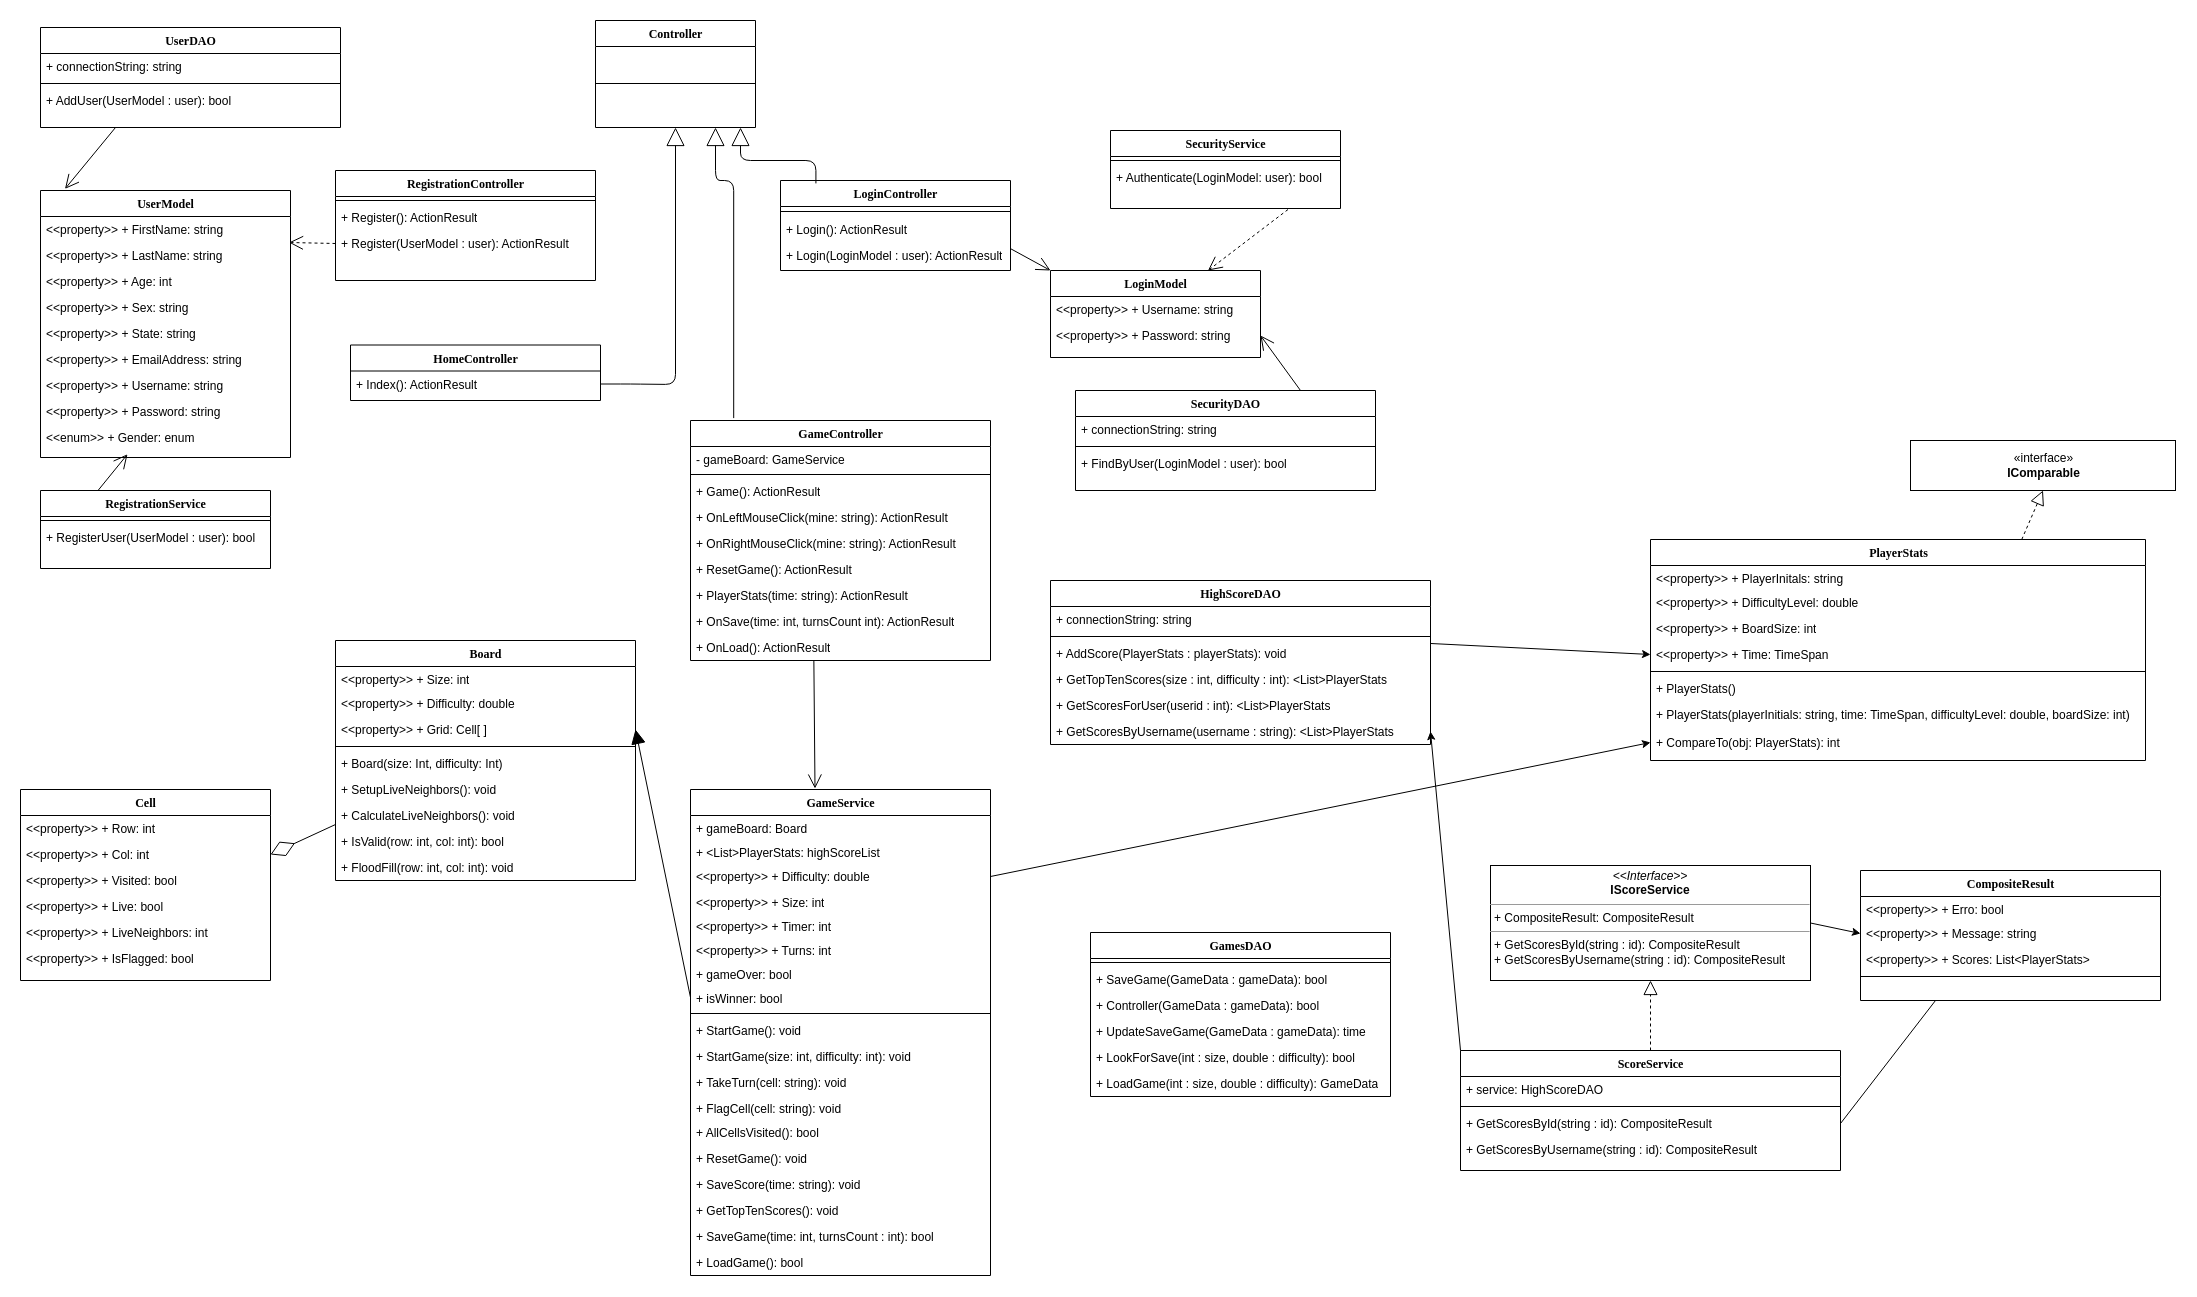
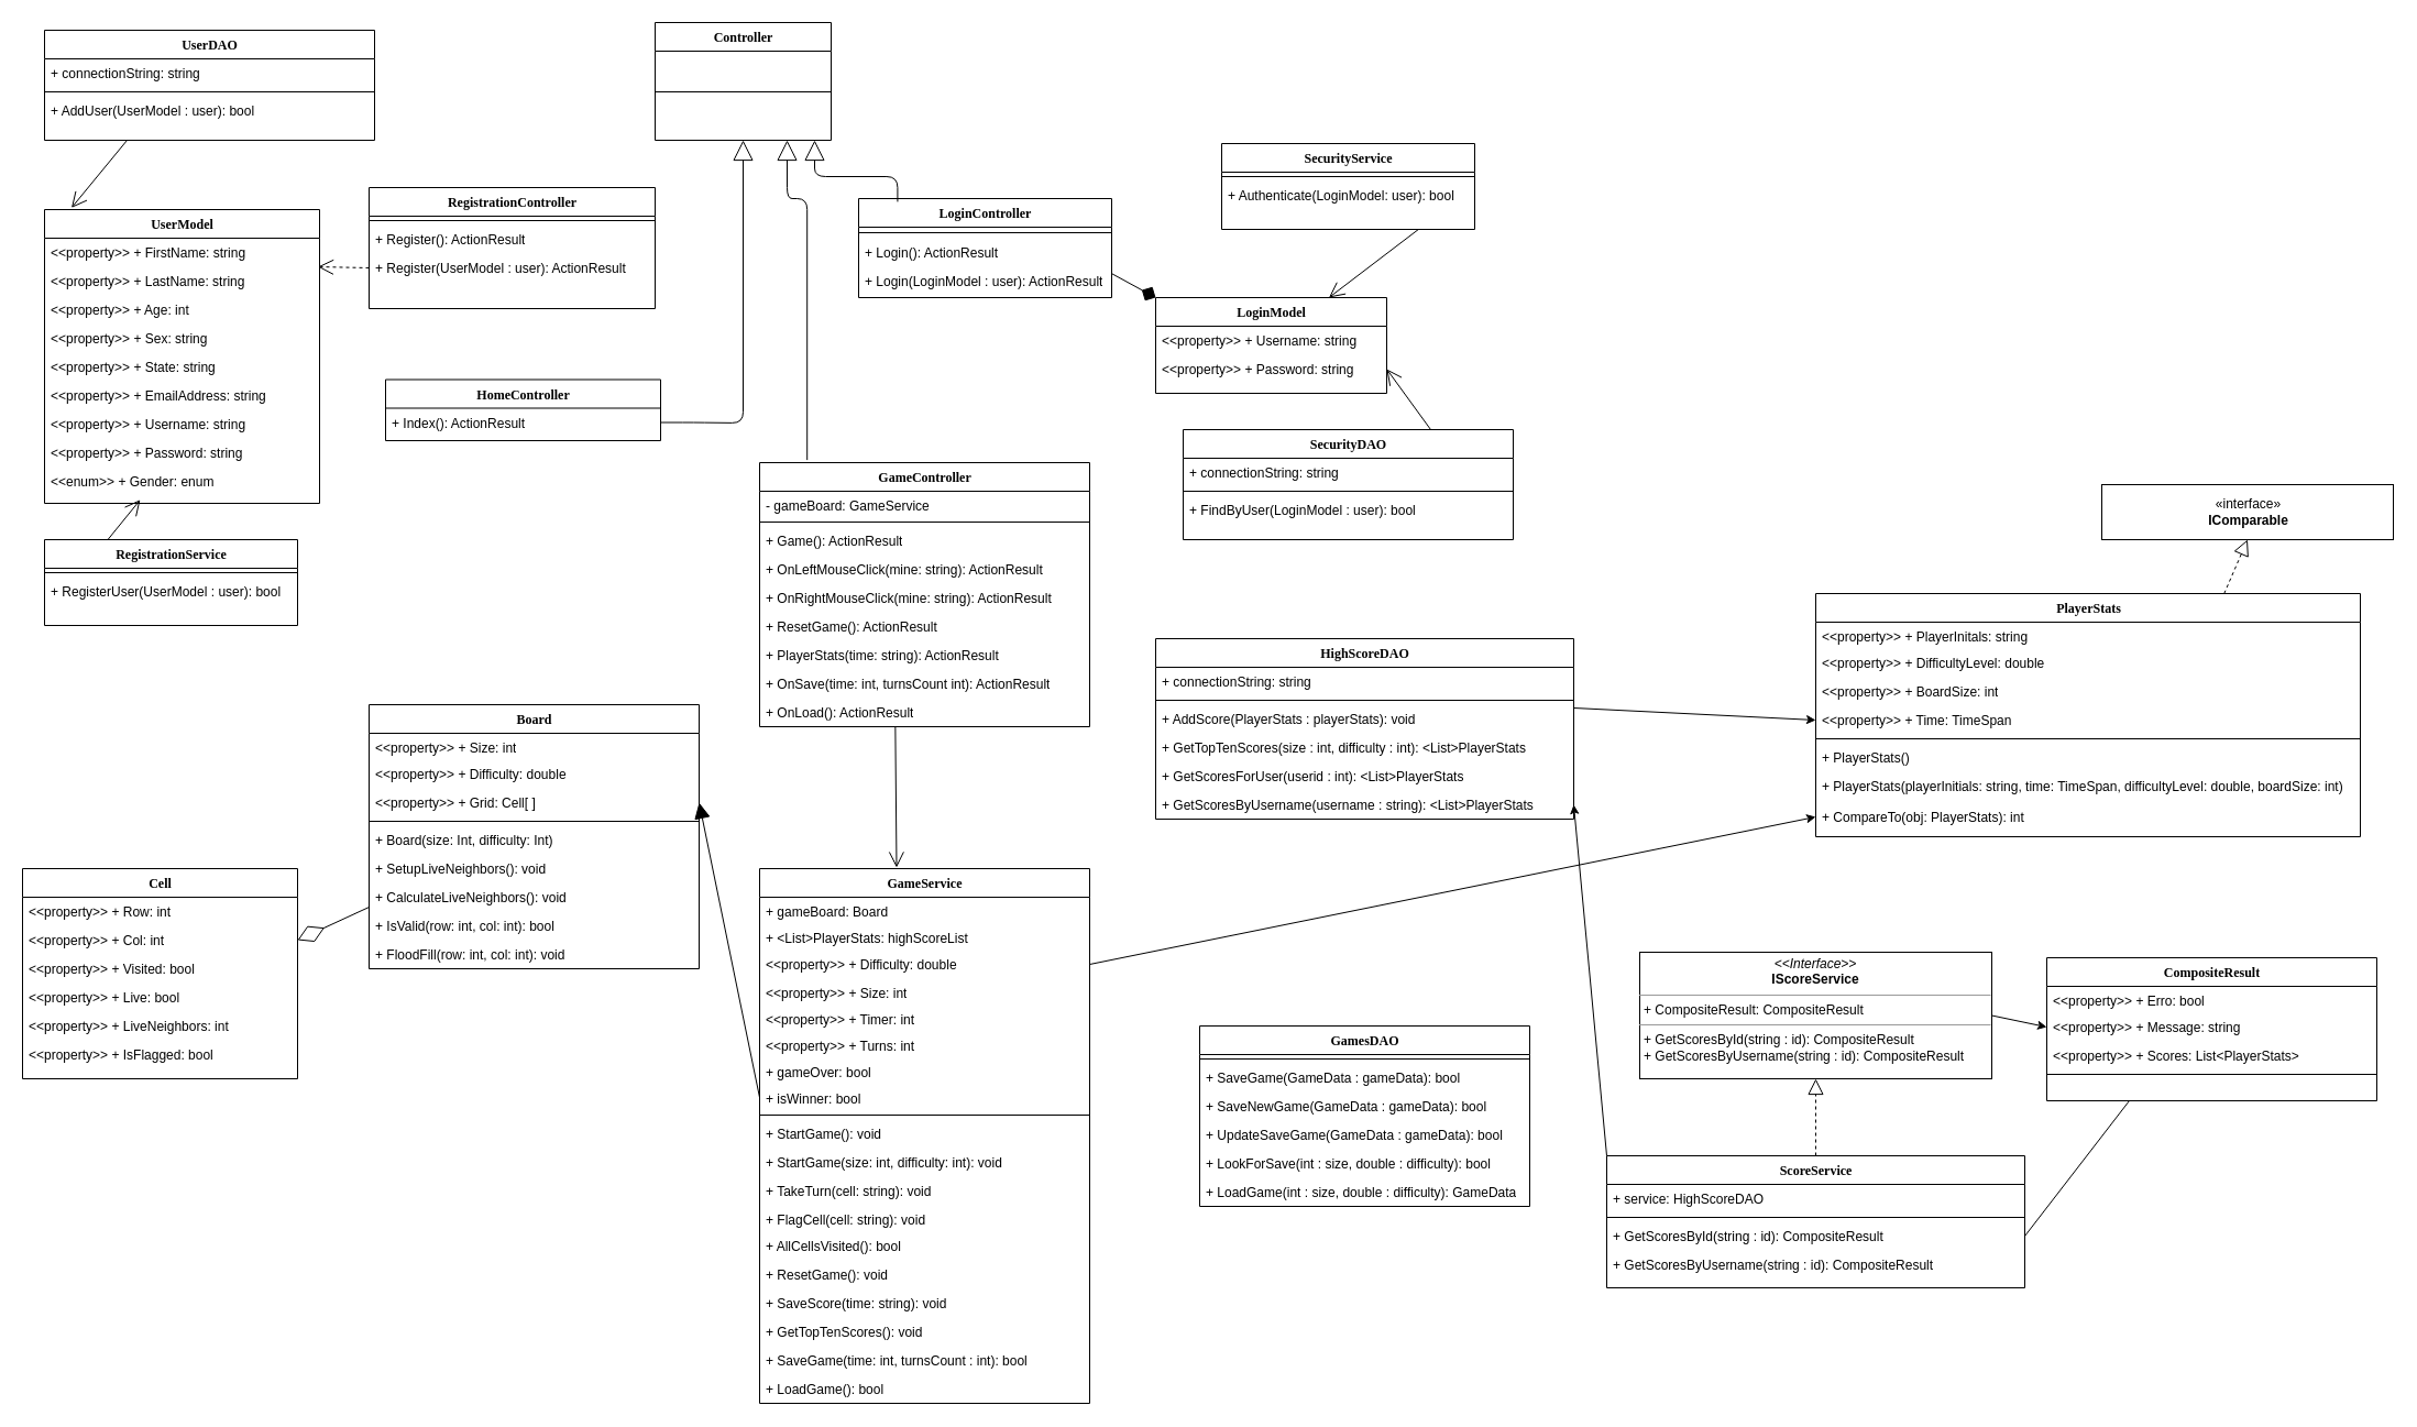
- <mxCell id="22" value="" style="endArrow=open;endFill=1;endSize=12;html=1;entryX=0.75;entryY=0;entryDx=0;entryDy=0;exitX=1;exitY=0.5;exitDx=0;exitDy=0;dashed=1;" parent="1" source="36" target="15" edge="1"><mxGeometry width="160" relative="1" as="geometry"><mxPoint x="942.53" y="277.49" as="sourcePoint" /><mxPoint x="1060" y="280" as="targetPoint" /></mxGeometry></mxCell>
+ <mxCell id="22" value="" style="endArrow=open;endFill=1;endSize=12;html=1;entryX=0.75;entryY=0;entryDx=0;entryDy=0;exitX=1;exitY=0.5;exitDx=0;exitDy=0;" parent="1" source="36" target="15" edge="1"><mxGeometry width="160" relative="1" as="geometry"><mxPoint x="942.53" y="277.49" as="sourcePoint" /><mxPoint x="1060" y="280" as="targetPoint" /></mxGeometry></mxCell>
- <mxCell id="21" value="" style="endArrow=open;endFill=1;endSize=12;html=1;entryX=0;entryY=0;entryDx=0;entryDy=0;exitX=0.987;exitY=0.173;exitDx=0;exitDy=0;exitPerimeter=0;" parent="1" source="46" target="15" edge="1"><mxGeometry width="160" relative="1" as="geometry"><mxPoint x="320" y="640" as="sourcePoint" /><mxPoint x="480" y="640" as="targetPoint" /></mxGeometry></mxCell>
+ <mxCell id="21" value="" style="endArrow=diamond;endFill=1;endSize=12;html=1;entryX=0;entryY=0;entryDx=0;entryDy=0;exitX=0.987;exitY=0.173;exitDx=0;exitDy=0;exitPerimeter=0;" parent="1" source="46" target="15" edge="1"><mxGeometry width="160" relative="1" as="geometry"><mxPoint x="320" y="640" as="sourcePoint" /><mxPoint x="480" y="640" as="targetPoint" /></mxGeometry></mxCell>
- <mxCell id="123" value="+ Controller(GameData : gameData): bool" style="text;html=1;strokeColor=none;fillColor=none;align=left;verticalAlign=top;spacingLeft=4;spacingRight=4;whiteSpace=wrap;overflow=hidden;rotatable=0;points=[[0,0.5],[1,0.5]];portConstraint=eastwest;" vertex="1" parent="120"><mxGeometry y="60" width="300" height="26" as="geometry" /></mxCell>
+ <mxCell id="123" value="+ SaveNewGame(GameData : gameData): bool" style="text;html=1;strokeColor=none;fillColor=none;align=left;verticalAlign=top;spacingLeft=4;spacingRight=4;whiteSpace=wrap;overflow=hidden;rotatable=0;points=[[0,0.5],[1,0.5]];portConstraint=eastwest;" vertex="1" parent="120"><mxGeometry y="60" width="300" height="26" as="geometry" /></mxCell>
- <mxCell id="124" value="+ UpdateSaveGame(GameData : gameData): time" style="text;html=1;strokeColor=none;fillColor=none;align=left;verticalAlign=top;spacingLeft=4;spacingRight=4;whiteSpace=wrap;overflow=hidden;rotatable=0;points=[[0,0.5],[1,0.5]];portConstraint=eastwest;" vertex="1" parent="120"><mxGeometry y="86" width="300" height="26" as="geometry" /></mxCell>
+ <mxCell id="124" value="+ UpdateSaveGame(GameData : gameData): bool" style="text;html=1;strokeColor=none;fillColor=none;align=left;verticalAlign=top;spacingLeft=4;spacingRight=4;whiteSpace=wrap;overflow=hidden;rotatable=0;points=[[0,0.5],[1,0.5]];portConstraint=eastwest;" vertex="1" parent="120"><mxGeometry y="86" width="300" height="26" as="geometry" /></mxCell>
